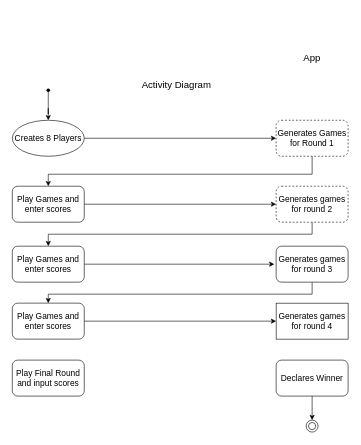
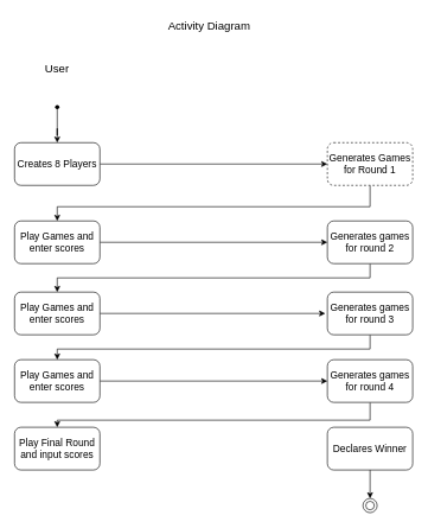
+ <mxCell id="3" value="User" style="text;html=1;strokeColor=none;fillColor=none;align=center;verticalAlign=middle;whiteSpace=wrap;rounded=0;fontSize=16;" vertex="1" parent="1"><mxGeometry x="50" y="80" width="60" height="30" as="geometry" /></mxCell>
- <mxCell id="4" value="App" style="text;html=1;strokeColor=none;fillColor=none;align=center;verticalAlign=middle;whiteSpace=wrap;rounded=0;fontSize=16;" vertex="1" parent="1"><mxGeometry x="490" y="80" width="60" height="30" as="geometry" /></mxCell>
- <mxCell id="2" value="Activity Diagram" style="text;html=1;strokeColor=none;fillColor=none;align=center;verticalAlign=middle;whiteSpace=wrap;rounded=0;fontSize=16;" vertex="1" parent="1"><mxGeometry x="189" y="125" width="210" height="30" as="geometry" /></mxCell>
+ <mxCell id="2" value="Activity Diagram" style="text;html=1;strokeColor=none;fillColor=none;align=center;verticalAlign=middle;whiteSpace=wrap;rounded=0;fontSize=16;" vertex="1" parent="1"><mxGeometry x="189" y="20" width="210" height="30" as="geometry" /></mxCell>
- <mxCell id="8" value="Creates 8 Players" style="ellipse;whiteSpace=wrap;html=1;fontSize=14;" vertex="1" parent="1"><mxGeometry x="20" y="200" width="120" height="60" as="geometry" /></mxCell>
+ <mxCell id="8" value="Creates 8 Players" style="rounded=1;whiteSpace=wrap;html=1;fontSize=14;" vertex="1" parent="1"><mxGeometry x="20" y="200" width="120" height="60" as="geometry" /></mxCell>
- <mxCell id="14" value="Generates games for round 2" style="rounded=1;whiteSpace=wrap;html=1;fontSize=14;dashed=1;" vertex="1" parent="1"><mxGeometry x="460" y="310" width="120" height="60" as="geometry" /></mxCell>
+ <mxCell id="14" value="Generates games for round 2" style="rounded=1;whiteSpace=wrap;html=1;fontSize=14;" vertex="1" parent="1"><mxGeometry x="460" y="310" width="120" height="60" as="geometry" /></mxCell>
- <mxCell id="22" value="Generates games for round 4" style="whiteSpace=wrap;html=1;fontSize=14;rounded=0;" vertex="1" parent="1"><mxGeometry x="460" y="505" width="120" height="60" as="geometry" /></mxCell>
+ <mxCell id="22" value="Generates games for round 4" style="rounded=1;whiteSpace=wrap;html=1;fontSize=14;" vertex="1" parent="1"><mxGeometry x="460" y="505" width="120" height="60" as="geometry" /></mxCell>
+ <mxCell id="21" style="edgeStyle=orthogonalEdgeStyle;rounded=0;orthogonalLoop=1;jettySize=auto;html=1;fontSize=14;" edge="1" parent="1" source="22" target="23"><mxGeometry relative="1" as="geometry"><Array as="points"><mxPoint x="520" y="590" /><mxPoint x="80" y="590" /></Array></mxGeometry></mxCell>
